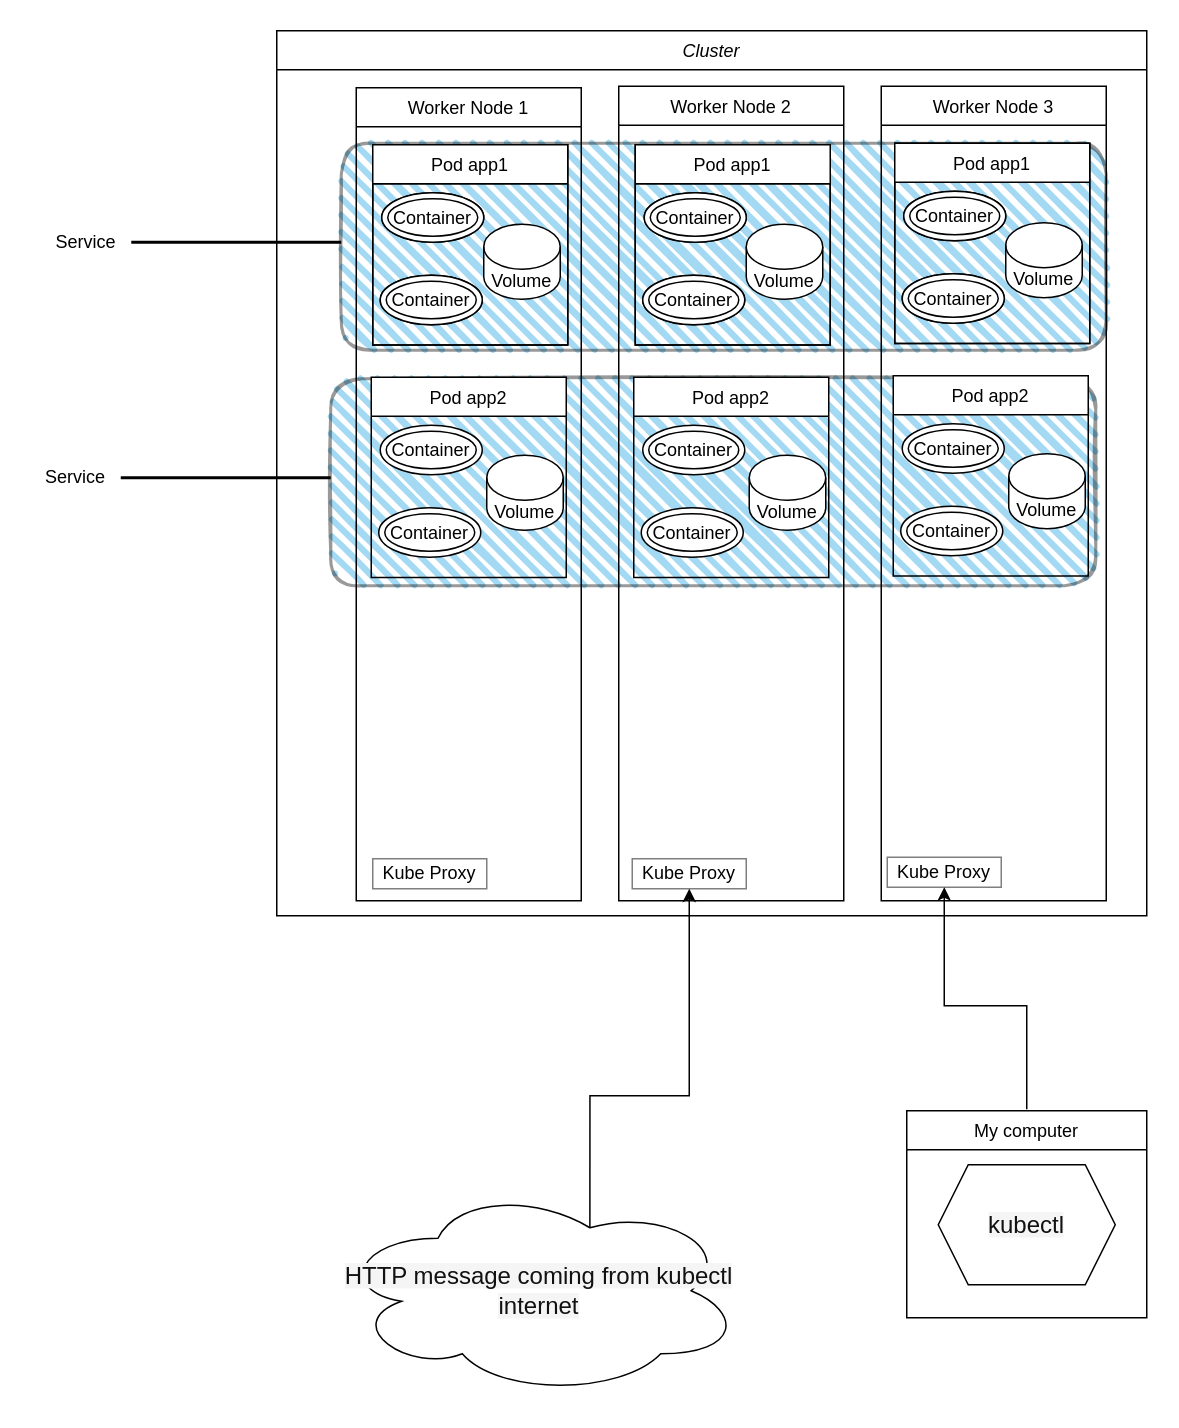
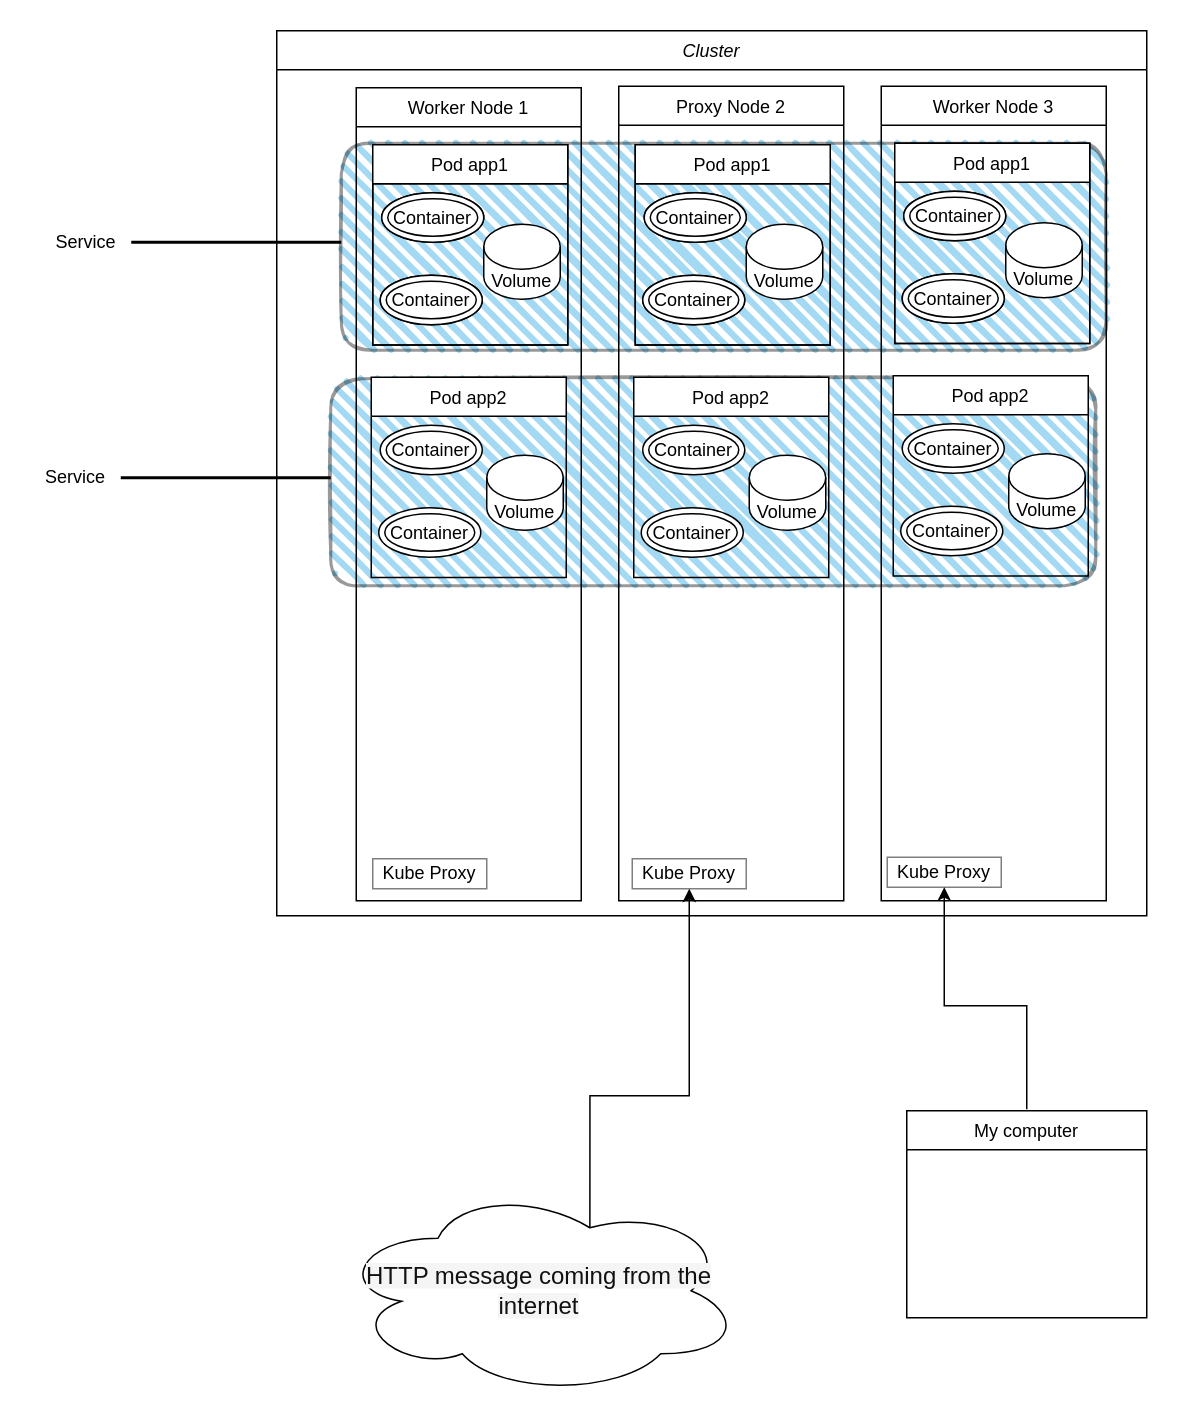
- <mxCell id="12" value="Worker Node 2&#10;" style="swimlane;fontStyle=0;align=center;verticalAlign=top;childLayout=stackLayout;horizontal=1;startSize=26;horizontalStack=0;resizeParent=1;resizeLast=0;collapsible=1;marginBottom=0;rounded=0;shadow=0;strokeWidth=1;" vertex="1" parent="1"><mxGeometry x="412" y="57" width="150" height="543" as="geometry"><mxRectangle x="550" y="140" width="160" height="26" as="alternateBounds" /></mxGeometry></mxCell>
+ <mxCell id="12" value="Proxy Node 2&#10;" style="swimlane;fontStyle=0;align=center;verticalAlign=top;childLayout=stackLayout;horizontal=1;startSize=26;horizontalStack=0;resizeParent=1;resizeLast=0;collapsible=1;marginBottom=0;rounded=0;shadow=0;strokeWidth=1;" vertex="1" parent="1"><mxGeometry x="412" y="57" width="150" height="543" as="geometry"><mxRectangle x="550" y="140" width="160" height="26" as="alternateBounds" /></mxGeometry></mxCell>
- <mxCell id="17" value="&lt;span style=&quot;color: rgb(17 , 17 , 17) ; font-family: , &amp;#34;blinkmacsystemfont&amp;#34; , &amp;#34;segoe ui&amp;#34; , &amp;#34;roboto&amp;#34; , &amp;#34;helvetica&amp;#34; , &amp;#34;arial&amp;#34; , sans-serif , &amp;#34;apple color emoji&amp;#34; , &amp;#34;segoe ui emoji&amp;#34; , &amp;#34;segoe ui symbol&amp;#34; ; font-size: 16px ; background-color: rgb(245 , 245 , 245)&quot;&gt;kubectl&lt;/span&gt;" style="shape=hexagon;perimeter=hexagonPerimeter2;whiteSpace=wrap;html=1;fixedSize=1;" vertex="1" parent="15"><mxGeometry x="21" y="36" width="118" height="80" as="geometry" /></mxCell>
- <mxCell id="14" value="&lt;span style=&quot;color: rgb(17 , 17 , 17) ; font-family: , &amp;#34;blinkmacsystemfont&amp;#34; , &amp;#34;segoe ui&amp;#34; , &amp;#34;roboto&amp;#34; , &amp;#34;helvetica&amp;#34; , &amp;#34;arial&amp;#34; , sans-serif , &amp;#34;apple color emoji&amp;#34; , &amp;#34;segoe ui emoji&amp;#34; , &amp;#34;segoe ui symbol&amp;#34; ; font-size: 16px ; background-color: rgb(245 , 245 , 245)&quot;&gt;HTTP message coming from kubectl internet&lt;/span&gt;" style="ellipse;shape=cloud;whiteSpace=wrap;html=1;" vertex="1" parent="1"><mxGeometry x="224" y="790" width="270" height="140" as="geometry" /></mxCell>
+ <mxCell id="14" value="&lt;span style=&quot;color: rgb(17 , 17 , 17) ; font-family: , &amp;#34;blinkmacsystemfont&amp;#34; , &amp;#34;segoe ui&amp;#34; , &amp;#34;roboto&amp;#34; , &amp;#34;helvetica&amp;#34; , &amp;#34;arial&amp;#34; , sans-serif , &amp;#34;apple color emoji&amp;#34; , &amp;#34;segoe ui emoji&amp;#34; , &amp;#34;segoe ui symbol&amp;#34; ; font-size: 16px ; background-color: rgb(245 , 245 , 245)&quot;&gt;HTTP message coming from the internet&lt;/span&gt;" style="ellipse;shape=cloud;whiteSpace=wrap;html=1;" vertex="1" parent="1"><mxGeometry x="224" y="790" width="270" height="140" as="geometry" /></mxCell>
